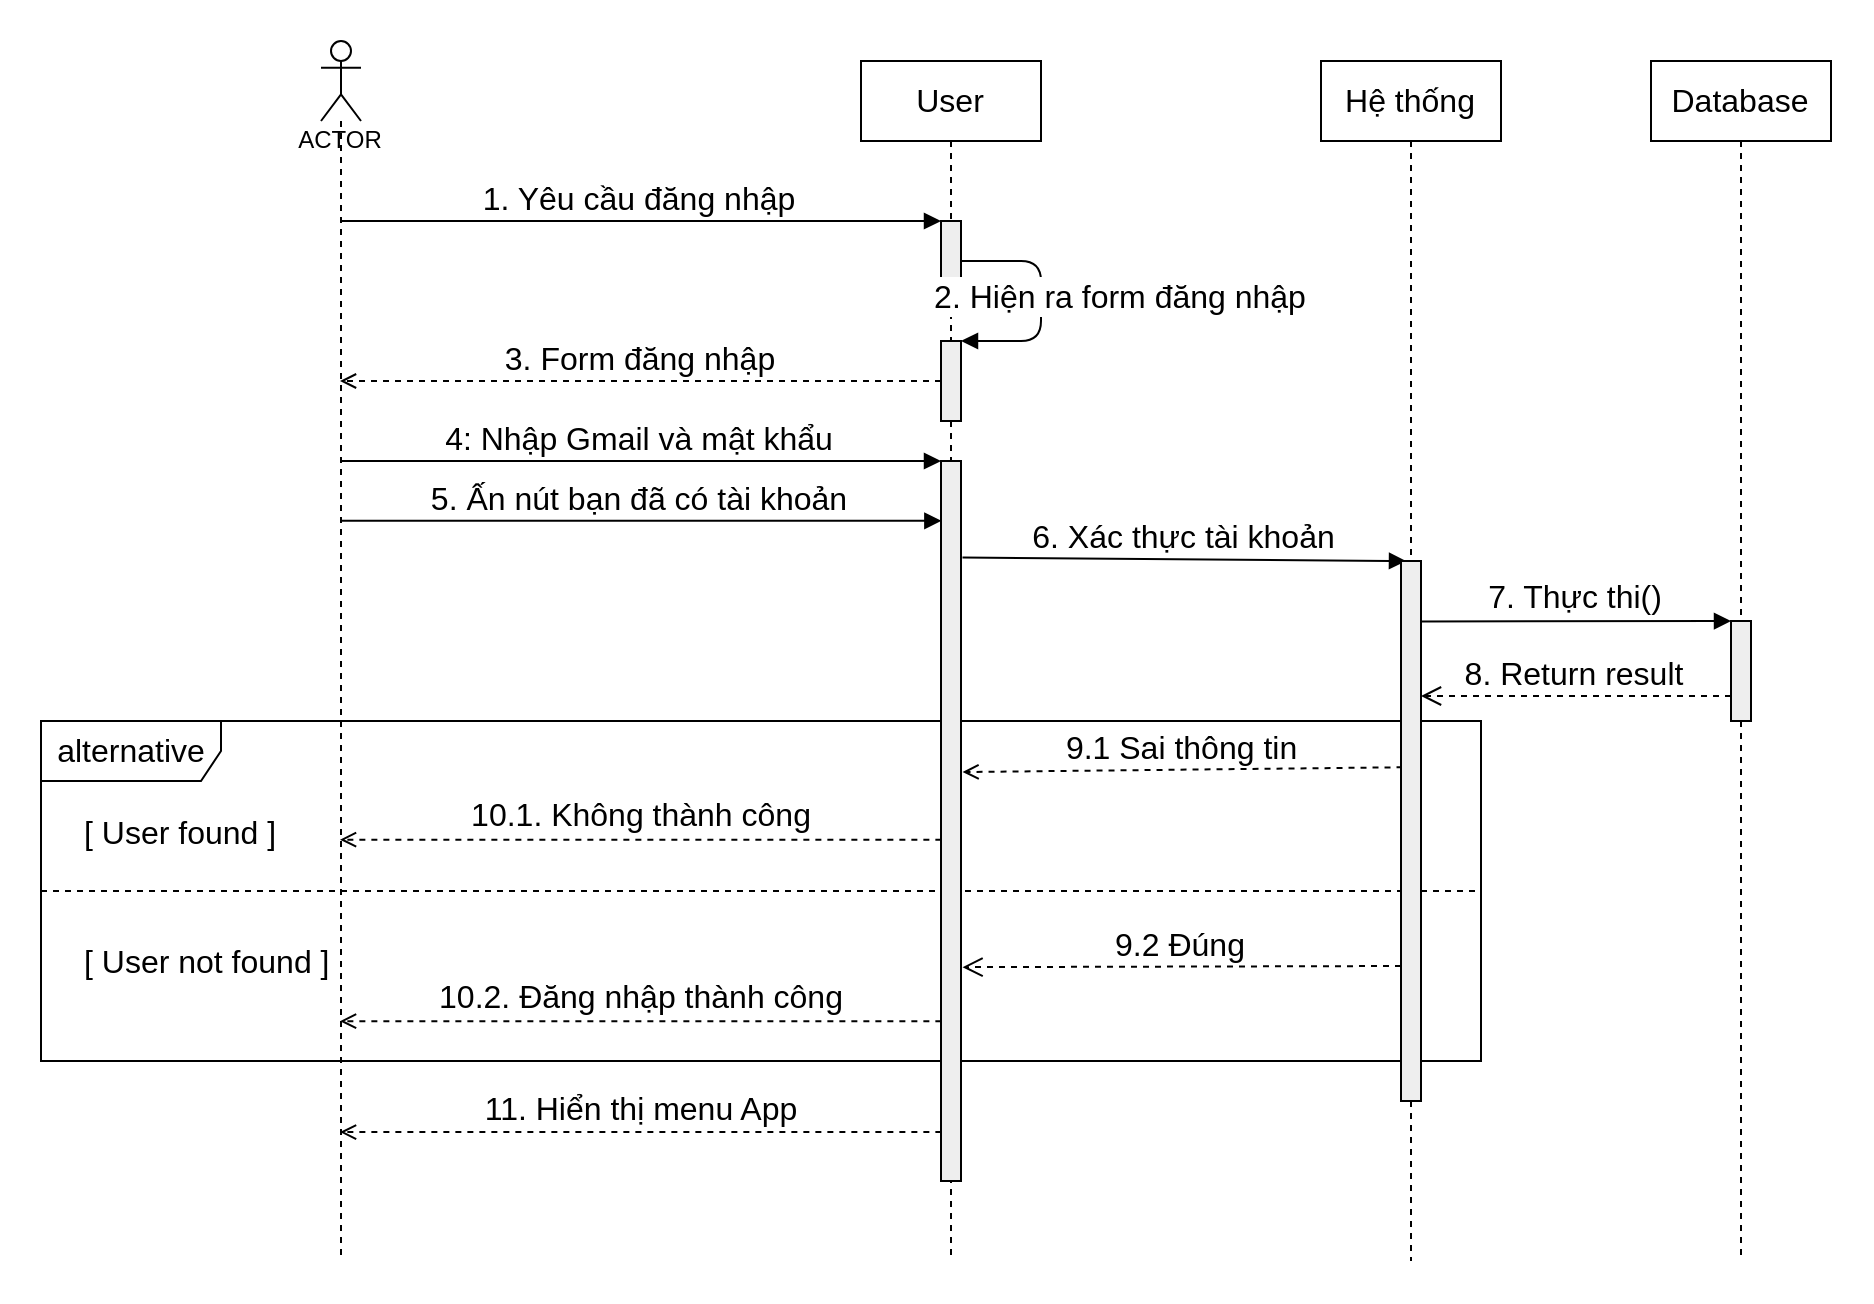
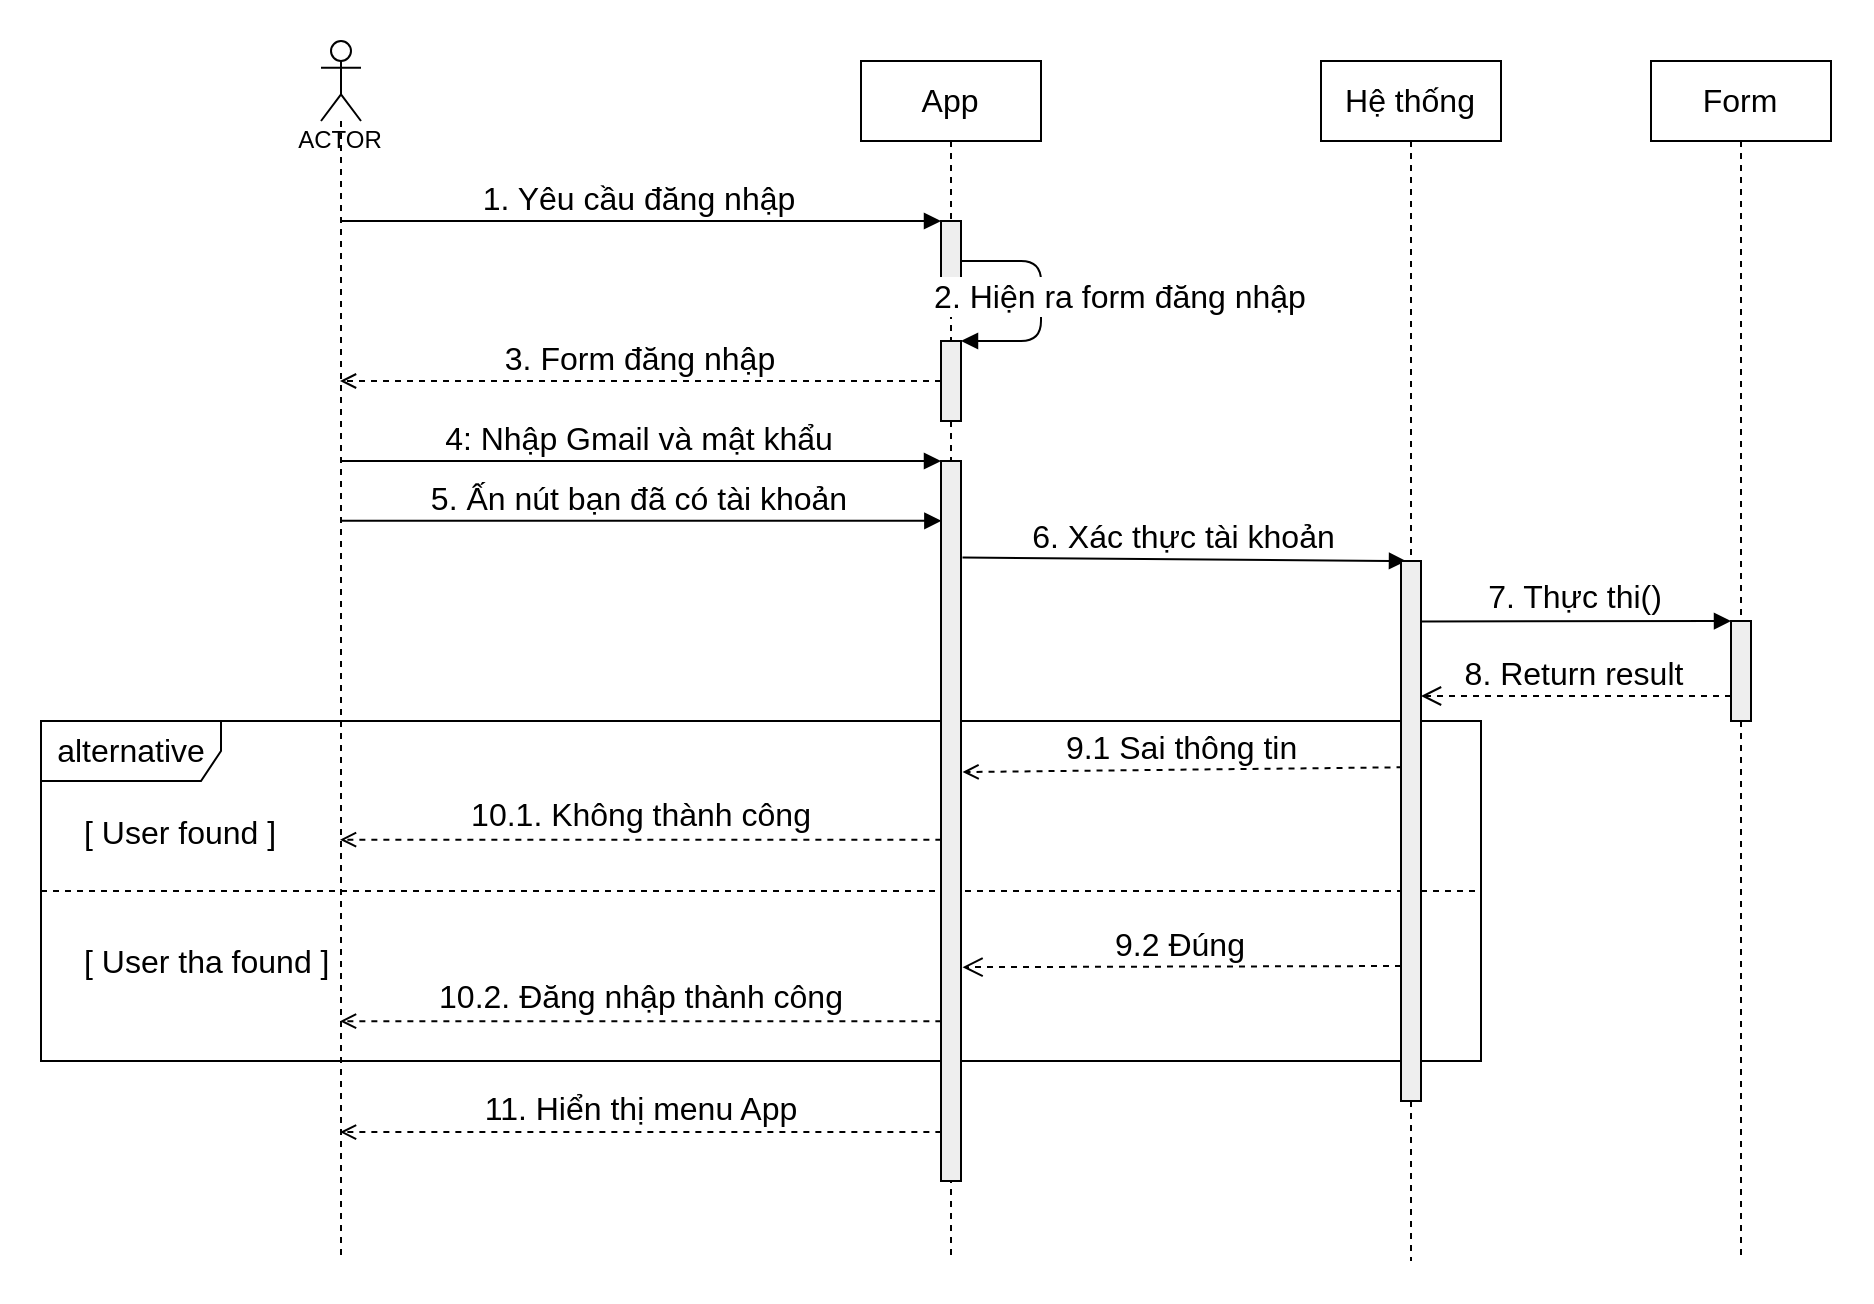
- <mxCell id="14" value="User" style="shape=rect;html=1;whiteSpace=wrap;align=center;fontSize=16;" vertex="1" parent="1"><mxGeometry x="430" y="30" width="90" height="40" as="geometry" /></mxCell>
+ <mxCell id="14" value="App" style="shape=rect;html=1;whiteSpace=wrap;align=center;fontSize=16;" vertex="1" parent="1"><mxGeometry x="430" y="30" width="90" height="40" as="geometry" /></mxCell>
- <mxCell id="22" value="Database" style="shape=rect;html=1;whiteSpace=wrap;align=center;fontSize=16;" vertex="1" parent="1"><mxGeometry x="825" y="30" width="90" height="40" as="geometry" /></mxCell>
+ <mxCell id="22" value="Form" style="shape=rect;html=1;whiteSpace=wrap;align=center;fontSize=16;" vertex="1" parent="1"><mxGeometry x="825" y="30" width="90" height="40" as="geometry" /></mxCell>
- <mxCell id="4" value="[ User not found ]" style="line;strokeWidth=1;dashed=1;labelPosition=center;verticalLabelPosition=bottom;align=left;verticalAlign=top;spacingLeft=20;spacingTop=15;fontSize=16;" vertex="1" parent="2"><mxGeometry y="80.529" width="720" height="8.947" as="geometry" /></mxCell>
+ <mxCell id="4" value="[ User tha found ]" style="line;strokeWidth=1;dashed=1;labelPosition=center;verticalLabelPosition=bottom;align=left;verticalAlign=top;spacingLeft=20;spacingTop=15;fontSize=16;" vertex="1" parent="2"><mxGeometry y="80.529" width="720" height="8.947" as="geometry" /></mxCell>
